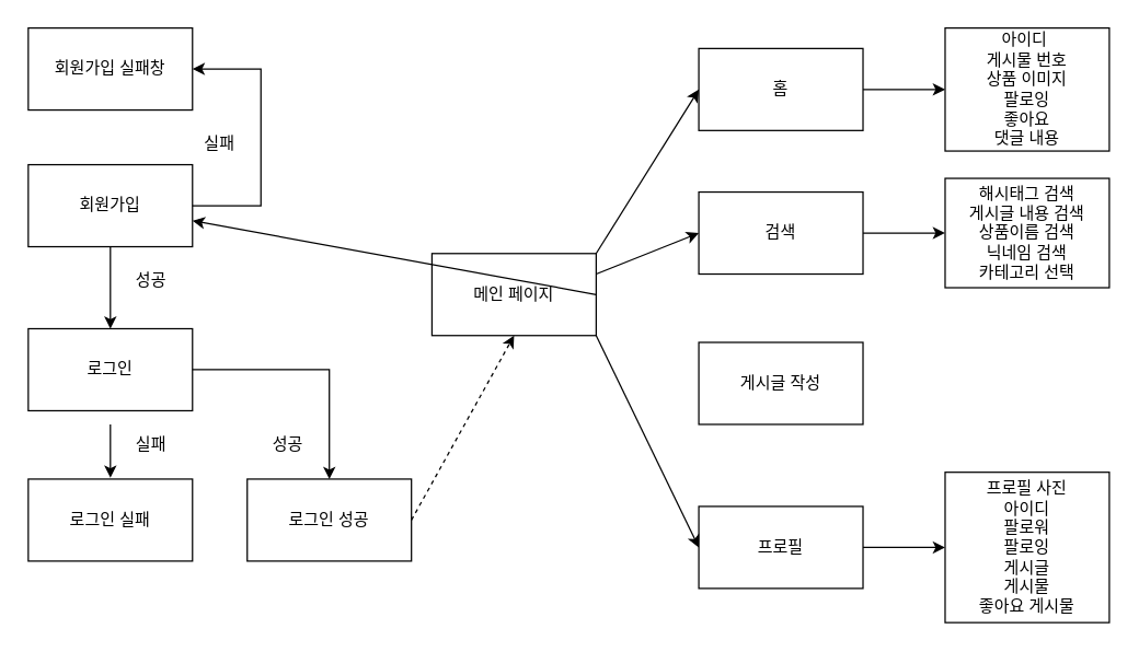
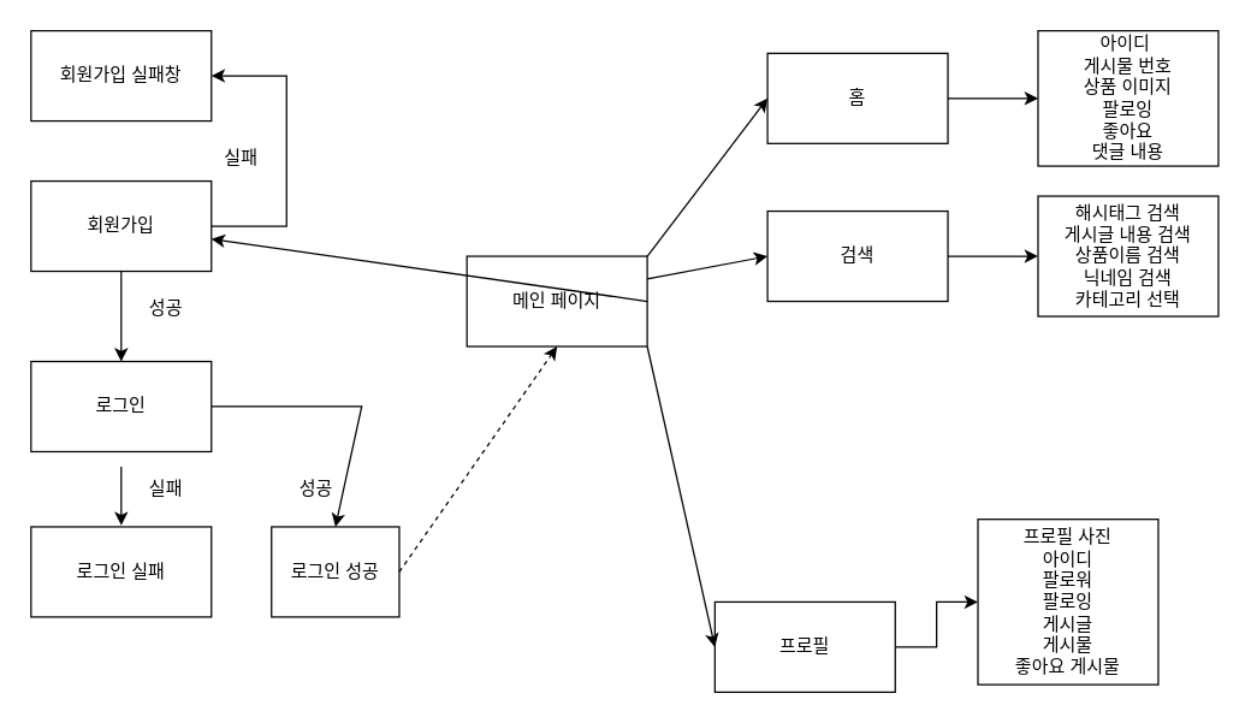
- <mxCell id="15" value="메인 페이지" style="rounded=0;whiteSpace=wrap;html=1;" vertex="1" parent="1"><mxGeometry x="315" y="185" width="120" height="60" as="geometry" /></mxCell>
+ <mxCell id="15" value="메인 페이지" style="rounded=0;whiteSpace=wrap;html=1;" vertex="1" parent="1"><mxGeometry x="310" y="170" width="120" height="60" as="geometry" /></mxCell>
- <mxCell id="22" value="게시글 작성" style="rounded=0;whiteSpace=wrap;html=1;" vertex="1" parent="1"><mxGeometry x="510" y="250" width="120" height="60" as="geometry" /></mxCell>
- <mxCell id="12" value="로그인 성공" style="rounded=0;whiteSpace=wrap;html=1;" vertex="1" parent="1"><mxGeometry x="180" y="350" width="120" height="60" as="geometry" /></mxCell>
+ <mxCell id="12" value="로그인 성공" style="rounded=0;whiteSpace=wrap;html=1;" vertex="1" parent="1"><mxGeometry x="180" y="350" width="85" height="60" as="geometry" /></mxCell>
- <mxCell id="21" value="프로필" style="rounded=0;whiteSpace=wrap;html=1;" vertex="1" parent="1"><mxGeometry x="510" y="370" width="120" height="60" as="geometry" /></mxCell>
+ <mxCell id="21" value="프로필" style="rounded=0;whiteSpace=wrap;html=1;" vertex="1" parent="1"><mxGeometry x="475" y="400" width="120" height="60" as="geometry" /></mxCell>
- <mxCell id="29" value="프로필 사진&lt;br&gt;아이디&lt;br&gt;팔로워&lt;br&gt;팔로잉&lt;br&gt;게시글&lt;br&gt;게시물&lt;br&gt;좋아요 게시물&lt;br&gt;" style="rounded=0;whiteSpace=wrap;html=1;" vertex="1" parent="1"><mxGeometry x="690" y="345" width="120" height="110" as="geometry" /></mxCell>
+ <mxCell id="29" value="프로필 사진&lt;br&gt;아이디&lt;br&gt;팔로워&lt;br&gt;팔로잉&lt;br&gt;게시글&lt;br&gt;게시물&lt;br&gt;좋아요 게시물&lt;br&gt;" style="rounded=0;whiteSpace=wrap;html=1;" vertex="1" parent="1"><mxGeometry x="650" y="345" width="120" height="110" as="geometry" /></mxCell>
